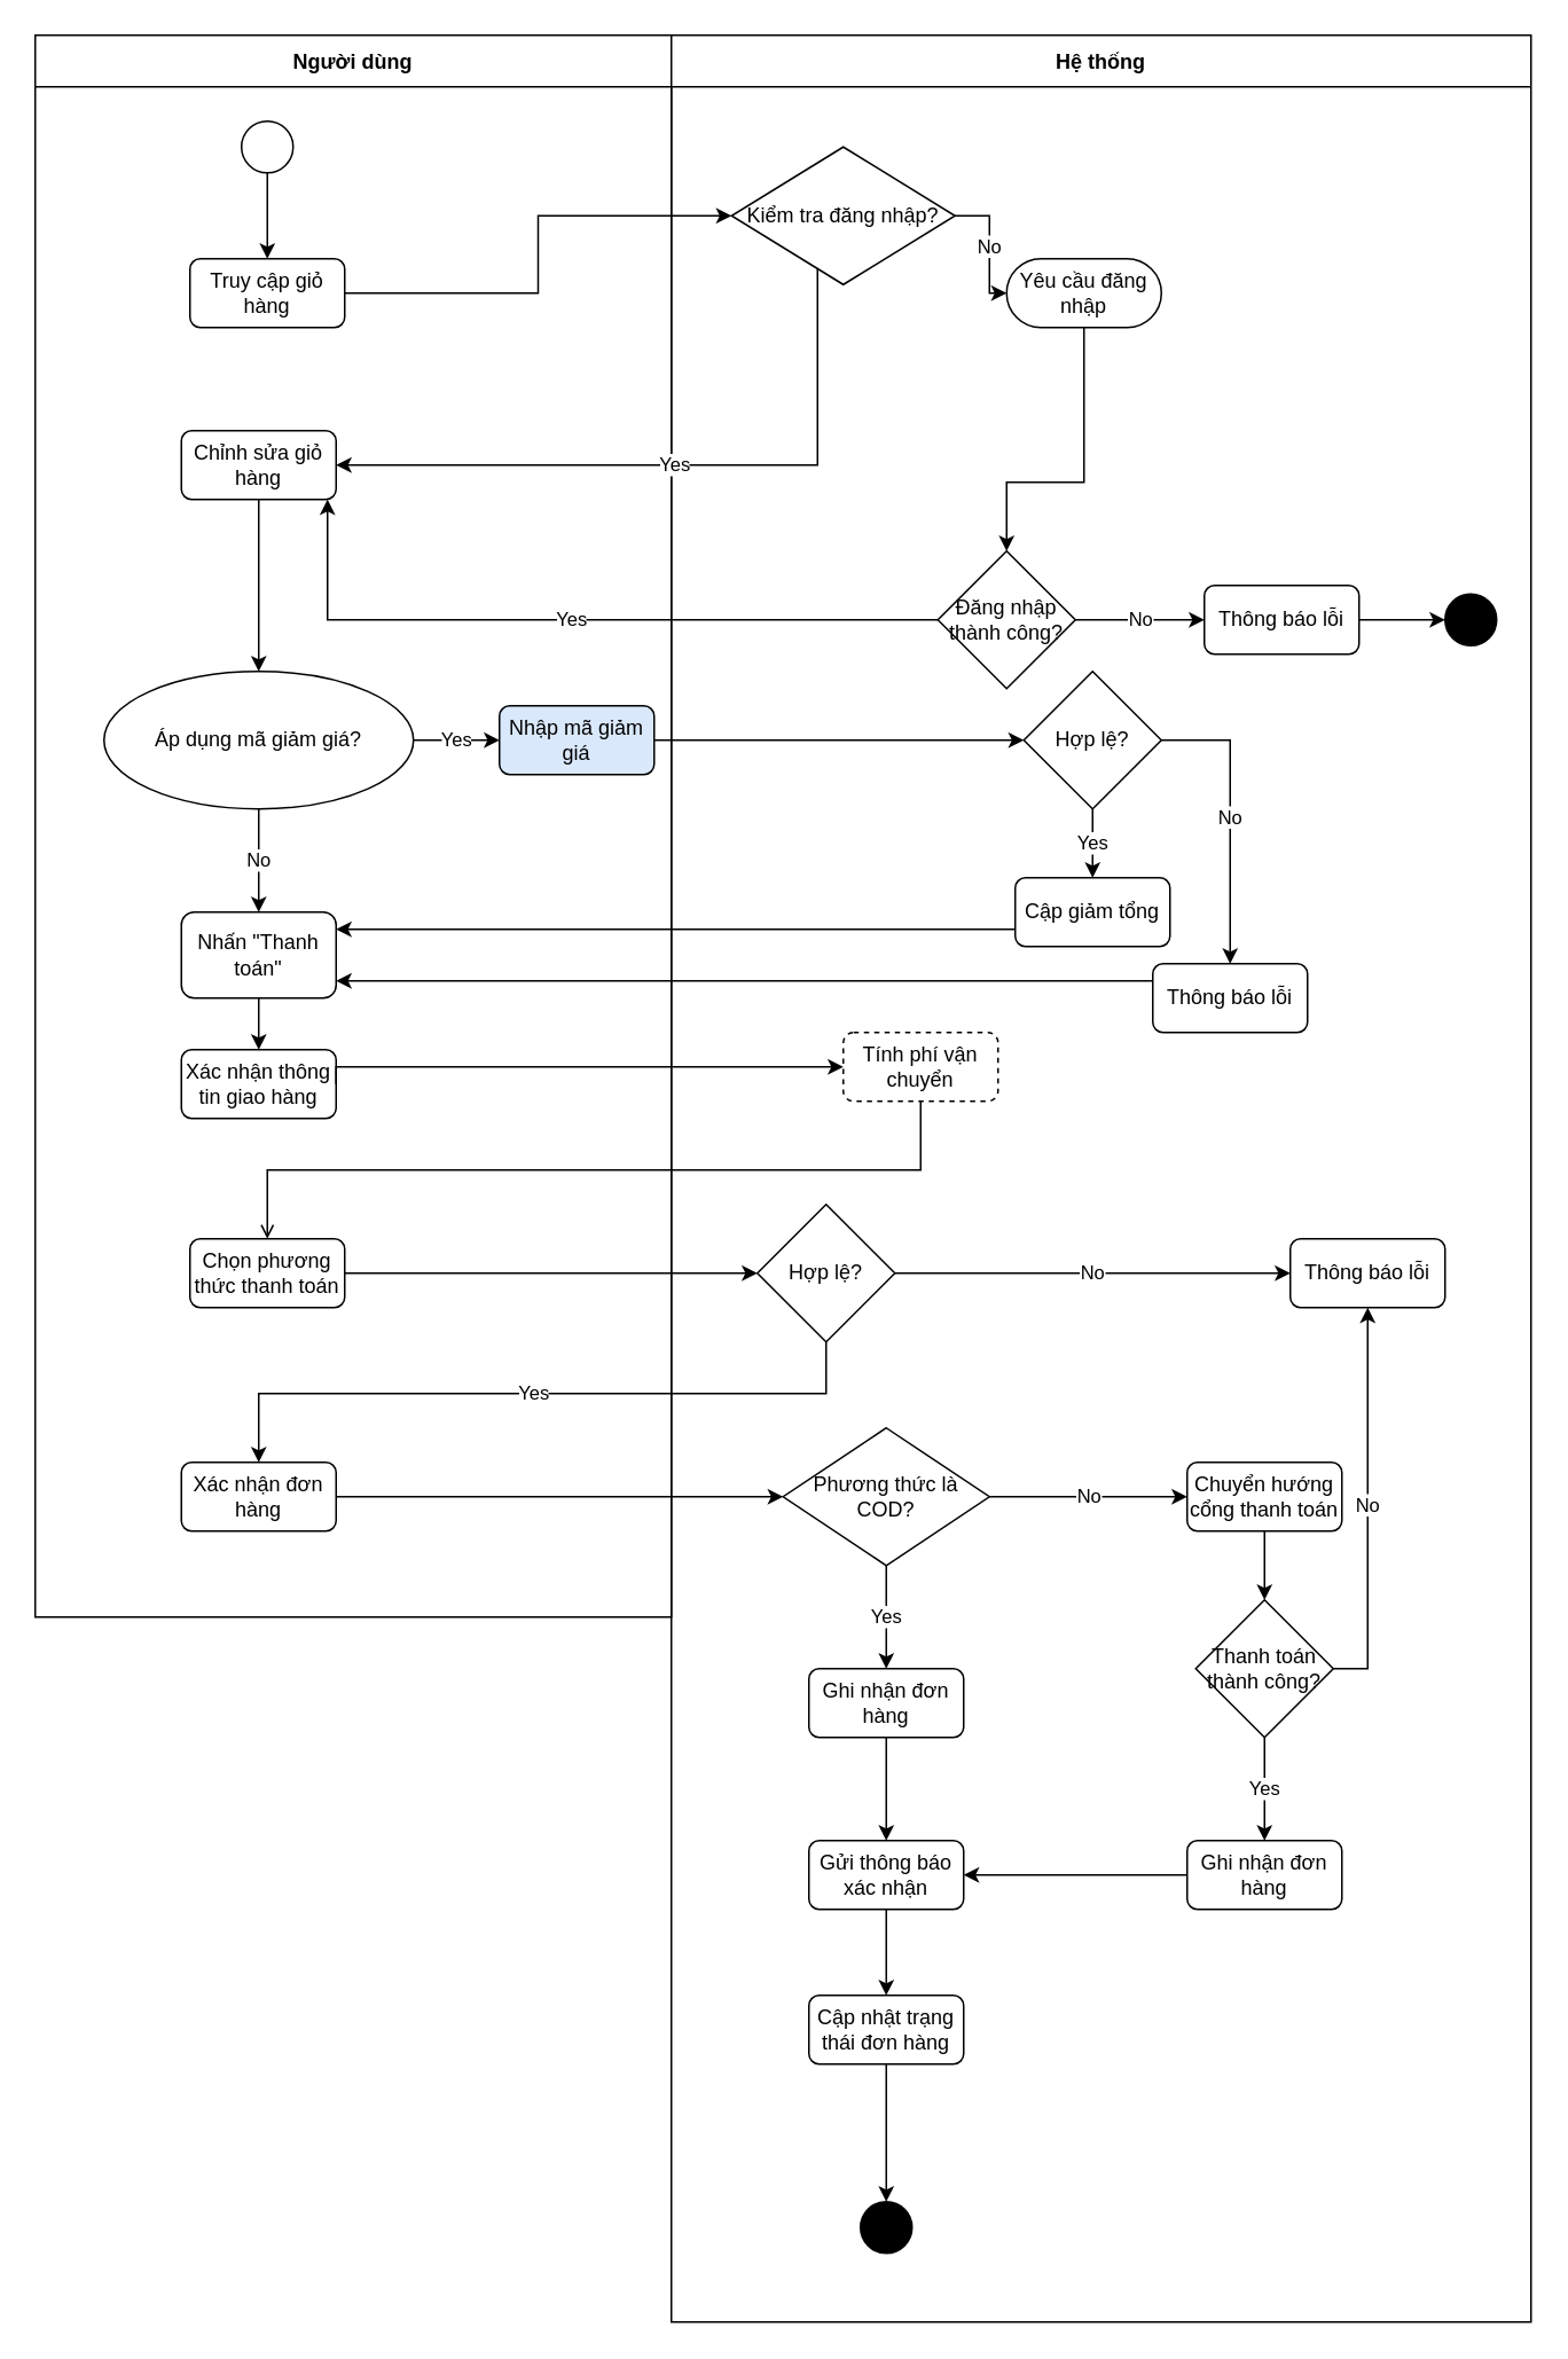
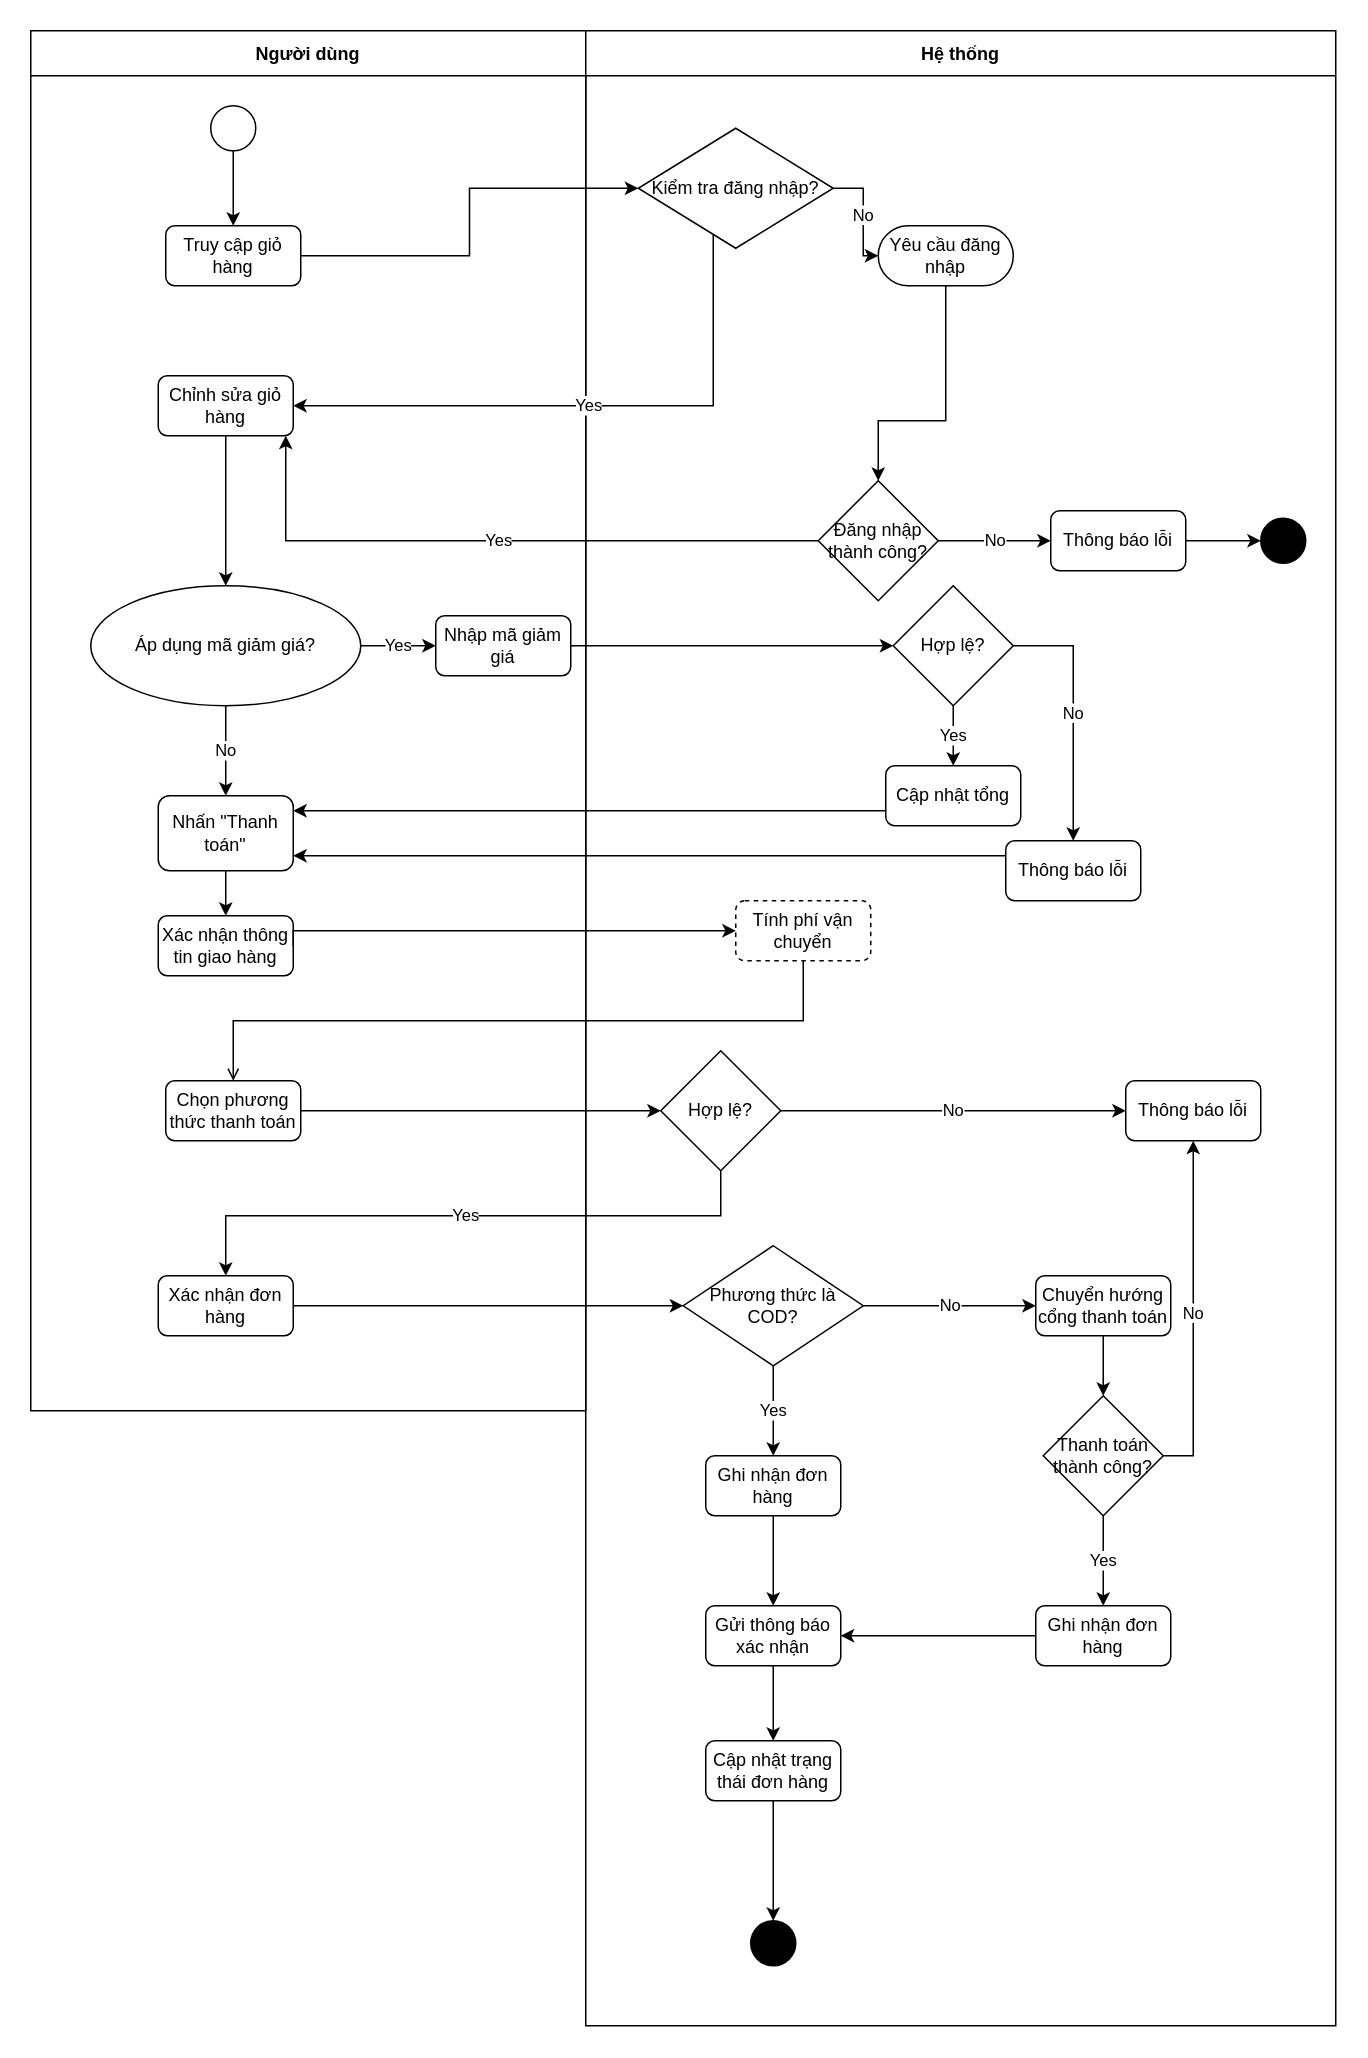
- <mxCell id="7" value="Nhập mã giảm giá" style="rounded=1;whiteSpace=wrap;html=1;fillColor=#dae8fc;" vertex="1" parent="2"><mxGeometry x="270" y="390" width="90" height="40" as="geometry" /></mxCell>
+ <mxCell id="7" value="Nhập mã giảm giá" style="rounded=1;whiteSpace=wrap;html=1;" vertex="1" parent="2"><mxGeometry x="270" y="390" width="90" height="40" as="geometry" /></mxCell>
- <mxCell id="21" value="Cập giảm tổng" style="rounded=1;whiteSpace=wrap;html=1;" vertex="1" parent="14"><mxGeometry x="200" y="490" width="90" height="40" as="geometry" /></mxCell>
+ <mxCell id="21" value="Cập nhật tổng" style="rounded=1;whiteSpace=wrap;html=1;" vertex="1" parent="14"><mxGeometry x="200" y="490" width="90" height="40" as="geometry" /></mxCell>
